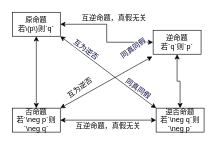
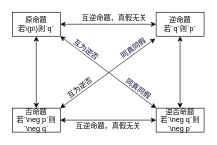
- <mxCell id="7" value="逆命题&lt;br&gt;若`q`则`p`" style="rounded=0;whiteSpace=wrap;html=1;" vertex="1" parent="1"><mxGeometry x="255" y="50" width="80" height="40" as="geometry" /></mxCell>
+ <mxCell id="7" value="逆命题&lt;br&gt;若`q`则`p`" style="rounded=0;whiteSpace=wrap;html=1;" vertex="1" parent="1"><mxGeometry x="260" y="20" width="80" height="40" as="geometry" /></mxCell>
